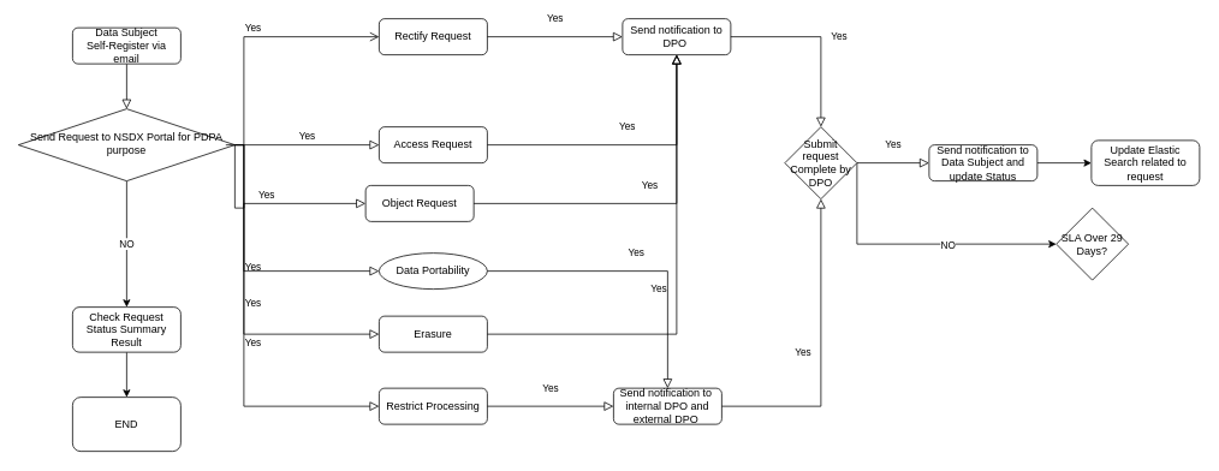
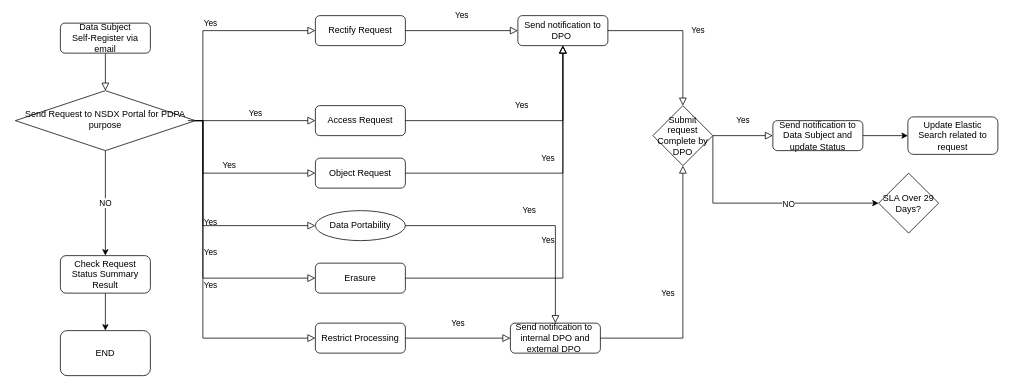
- <mxCell id="16" value="Yes" style="edgeStyle=orthogonalEdgeStyle;rounded=0;html=1;jettySize=auto;orthogonalLoop=1;fontSize=11;endArrow=open;endFill=0;endSize=8;strokeWidth=1;shadow=0;labelBackgroundColor=none;entryX=0;entryY=0.5;entryDx=0;entryDy=0;exitX=1;exitY=0.5;exitDx=0;exitDy=0;" parent="1" source="6" target="14" edge="1"><mxGeometry y="10" relative="1" as="geometry"><mxPoint as="offset" /><mxPoint x="280" y="170" as="sourcePoint" /><mxPoint x="430" y="100" as="targetPoint" /><Array as="points"><mxPoint x="270" y="160" /><mxPoint x="270" y="40" /></Array></mxGeometry></mxCell>
+ <mxCell id="16" value="Yes" style="edgeStyle=orthogonalEdgeStyle;rounded=0;html=1;jettySize=auto;orthogonalLoop=1;fontSize=11;endArrow=block;endFill=0;endSize=8;strokeWidth=1;shadow=0;labelBackgroundColor=none;entryX=0;entryY=0.5;entryDx=0;entryDy=0;exitX=1;exitY=0.5;exitDx=0;exitDy=0;" parent="1" source="6" target="14" edge="1"><mxGeometry y="10" relative="1" as="geometry"><mxPoint as="offset" /><mxPoint x="280" y="170" as="sourcePoint" /><mxPoint x="430" y="100" as="targetPoint" /><Array as="points"><mxPoint x="270" y="160" /><mxPoint x="270" y="40" /></Array></mxGeometry></mxCell>
- <mxCell id="8" value="Object Request" style="rounded=1;whiteSpace=wrap;html=1;fontSize=12;glass=0;strokeWidth=1;shadow=0;" parent="1" vertex="1"><mxGeometry x="405" y="205" width="120" height="40" as="geometry" /></mxCell>
+ <mxCell id="8" value="Object Request" style="rounded=1;whiteSpace=wrap;html=1;fontSize=12;glass=0;strokeWidth=1;shadow=0;" parent="1" vertex="1"><mxGeometry x="420" y="210" width="120" height="40" as="geometry" /></mxCell>
